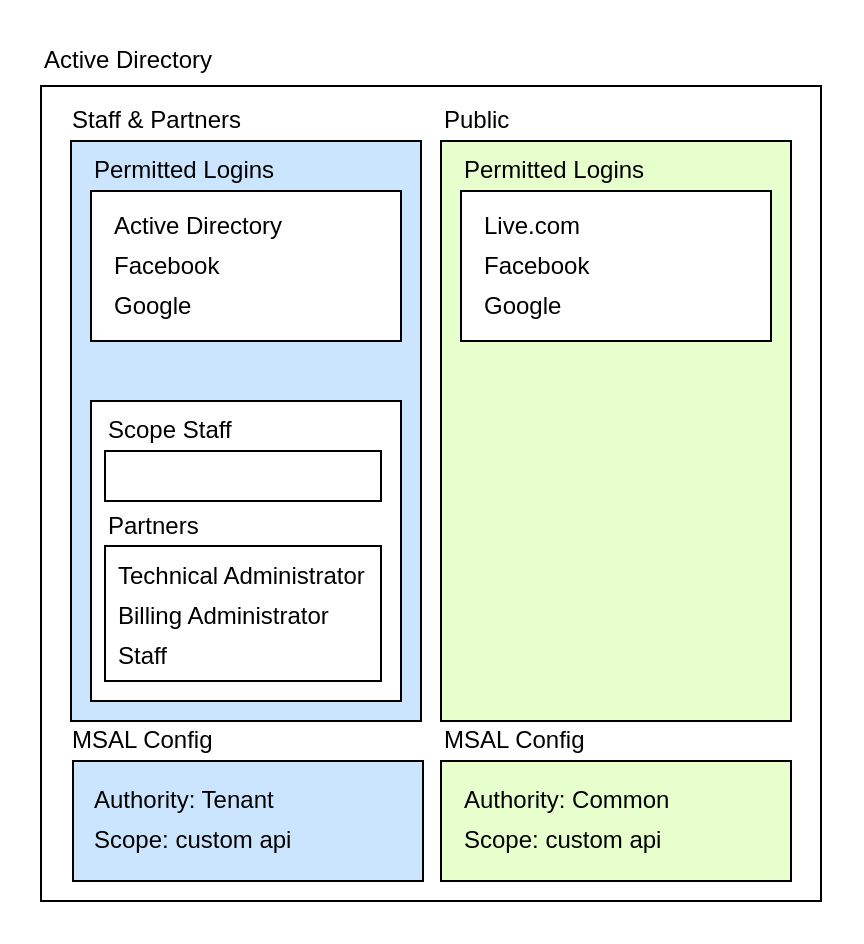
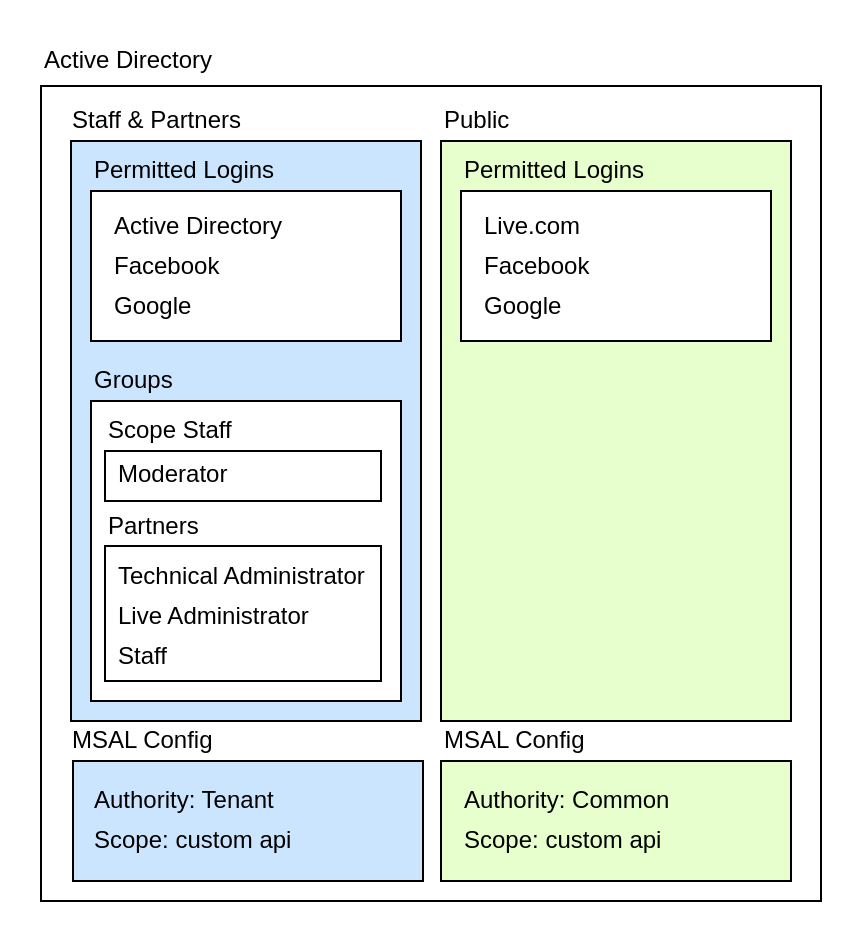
+ <mxCell id="7" value="Groups" style="text;html=1;strokeColor=none;fillColor=none;align=left;verticalAlign=middle;whiteSpace=wrap;rounded=0;" parent="1" vertex="1"><mxGeometry x="45" y="180" width="110" height="20" as="geometry" /></mxCell>
+ <mxCell id="17" value="Moderator" style="text;html=1;strokeColor=none;fillColor=none;align=left;verticalAlign=middle;whiteSpace=wrap;rounded=0;" parent="1" vertex="1"><mxGeometry x="57" y="227" width="100" height="20" as="geometry" /></mxCell>
- <mxCell id="19" value="Billing Administrator" style="text;html=1;strokeColor=none;fillColor=none;align=left;verticalAlign=middle;whiteSpace=wrap;rounded=0;" parent="1" vertex="1"><mxGeometry x="57" y="297.5" width="133" height="20" as="geometry" /></mxCell>
+ <mxCell id="19" value="Live Administrator" style="text;html=1;strokeColor=none;fillColor=none;align=left;verticalAlign=middle;whiteSpace=wrap;rounded=0;" parent="1" vertex="1"><mxGeometry x="57" y="297.5" width="133" height="20" as="geometry" /></mxCell>
